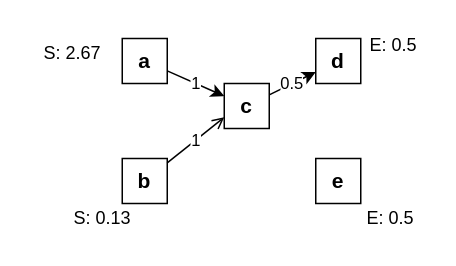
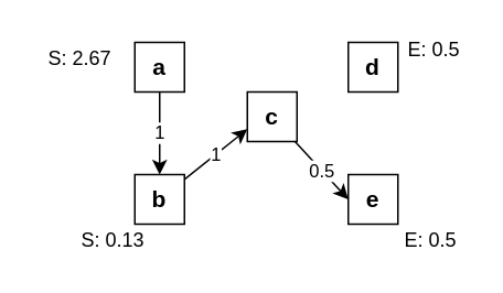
- <mxCell id="2" value="1" style="rounded=0;orthogonalLoop=1;jettySize=auto;html=1;" edge="1" parent="1" source="3" target="7"><mxGeometry relative="1" as="geometry" /></mxCell>
+ <mxCell id="2" value="1" style="rounded=0;orthogonalLoop=1;jettySize=auto;html=1;" edge="1" parent="1" source="3" target="5"><mxGeometry relative="1" as="geometry" /></mxCell>
- <mxCell id="6" value="0.5" style="edgeStyle=none;rounded=0;orthogonalLoop=1;jettySize=auto;html=1;" edge="1" parent="1" source="7" target="8"><mxGeometry relative="1" as="geometry" /></mxCell>
+ <mxCell id="6" value="0.5" style="edgeStyle=none;rounded=0;orthogonalLoop=1;jettySize=auto;html=1;entryX=0;entryY=0.5;entryDx=0;entryDy=0;" edge="1" parent="1" source="7" target="9"><mxGeometry relative="1" as="geometry" /></mxCell>
- <mxCell id="4" value="1" style="edgeStyle=none;rounded=0;orthogonalLoop=1;jettySize=auto;html=1;entryX=0;entryY=0.75;entryDx=0;entryDy=0;endArrow=open;" edge="1" parent="1" source="5" target="7"><mxGeometry relative="1" as="geometry" /></mxCell>
+ <mxCell id="4" value="1" style="edgeStyle=none;rounded=0;orthogonalLoop=1;jettySize=auto;html=1;entryX=0;entryY=0.75;entryDx=0;entryDy=0;" edge="1" parent="1" source="5" target="7"><mxGeometry relative="1" as="geometry" /></mxCell>
